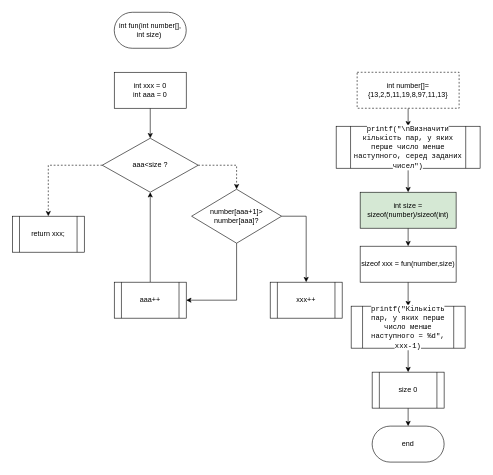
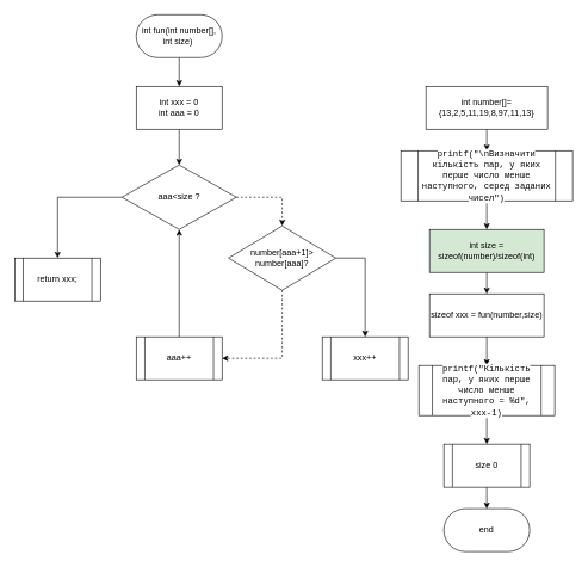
+ <mxCell id="2" style="edgeStyle=orthogonalEdgeStyle;rounded=0;orthogonalLoop=1;jettySize=auto;html=1;exitX=0.5;exitY=1;exitDx=0;exitDy=0;entryX=0.5;entryY=0;entryDx=0;entryDy=0;" edge="1" parent="1" source="3" target="5"><mxGeometry relative="1" as="geometry" /></mxCell>
- <mxCell id="17" value="int number[]={13,2,5,11,19,8,97,11,13}" style="rounded=0;whiteSpace=wrap;html=1;dashed=1;" vertex="1" parent="1"><mxGeometry x="595" y="120" width="170" height="60" as="geometry" /></mxCell>
+ <mxCell id="17" value="int number[]={13,2,5,11,19,8,97,11,13}" style="rounded=0;whiteSpace=wrap;html=1;" vertex="1" parent="1"><mxGeometry x="595" y="120" width="170" height="60" as="geometry" /></mxCell>
- <mxCell id="6" style="edgeStyle=orthogonalEdgeStyle;rounded=0;orthogonalLoop=1;jettySize=auto;html=1;exitX=0;exitY=0.5;exitDx=0;exitDy=0;entryX=0.5;entryY=0;entryDx=0;entryDy=0;dashed=1;" edge="1" parent="1" source="9" target="13"><mxGeometry relative="1" as="geometry" /></mxCell>
+ <mxCell id="6" style="edgeStyle=orthogonalEdgeStyle;rounded=0;orthogonalLoop=1;jettySize=auto;html=1;exitX=0;exitY=0.5;exitDx=0;exitDy=0;entryX=0.5;entryY=0;entryDx=0;entryDy=0;" edge="1" parent="1" source="9" target="13"><mxGeometry relative="1" as="geometry" /></mxCell>
- <mxCell id="11" style="edgeStyle=orthogonalEdgeStyle;rounded=0;orthogonalLoop=1;jettySize=auto;html=1;entryX=1;entryY=0.5;entryDx=0;entryDy=0;" edge="1" parent="1" source="12" target="15"><mxGeometry relative="1" as="geometry"><Array as="points"><mxPoint x="394" y="500" /></Array></mxGeometry></mxCell>
+ <mxCell id="11" style="edgeStyle=orthogonalEdgeStyle;rounded=0;orthogonalLoop=1;jettySize=auto;html=1;entryX=1;entryY=0.5;entryDx=0;entryDy=0;dashed=1;" edge="1" parent="1" source="12" target="15"><mxGeometry relative="1" as="geometry"><Array as="points"><mxPoint x="394" y="500" /></Array></mxGeometry></mxCell>
